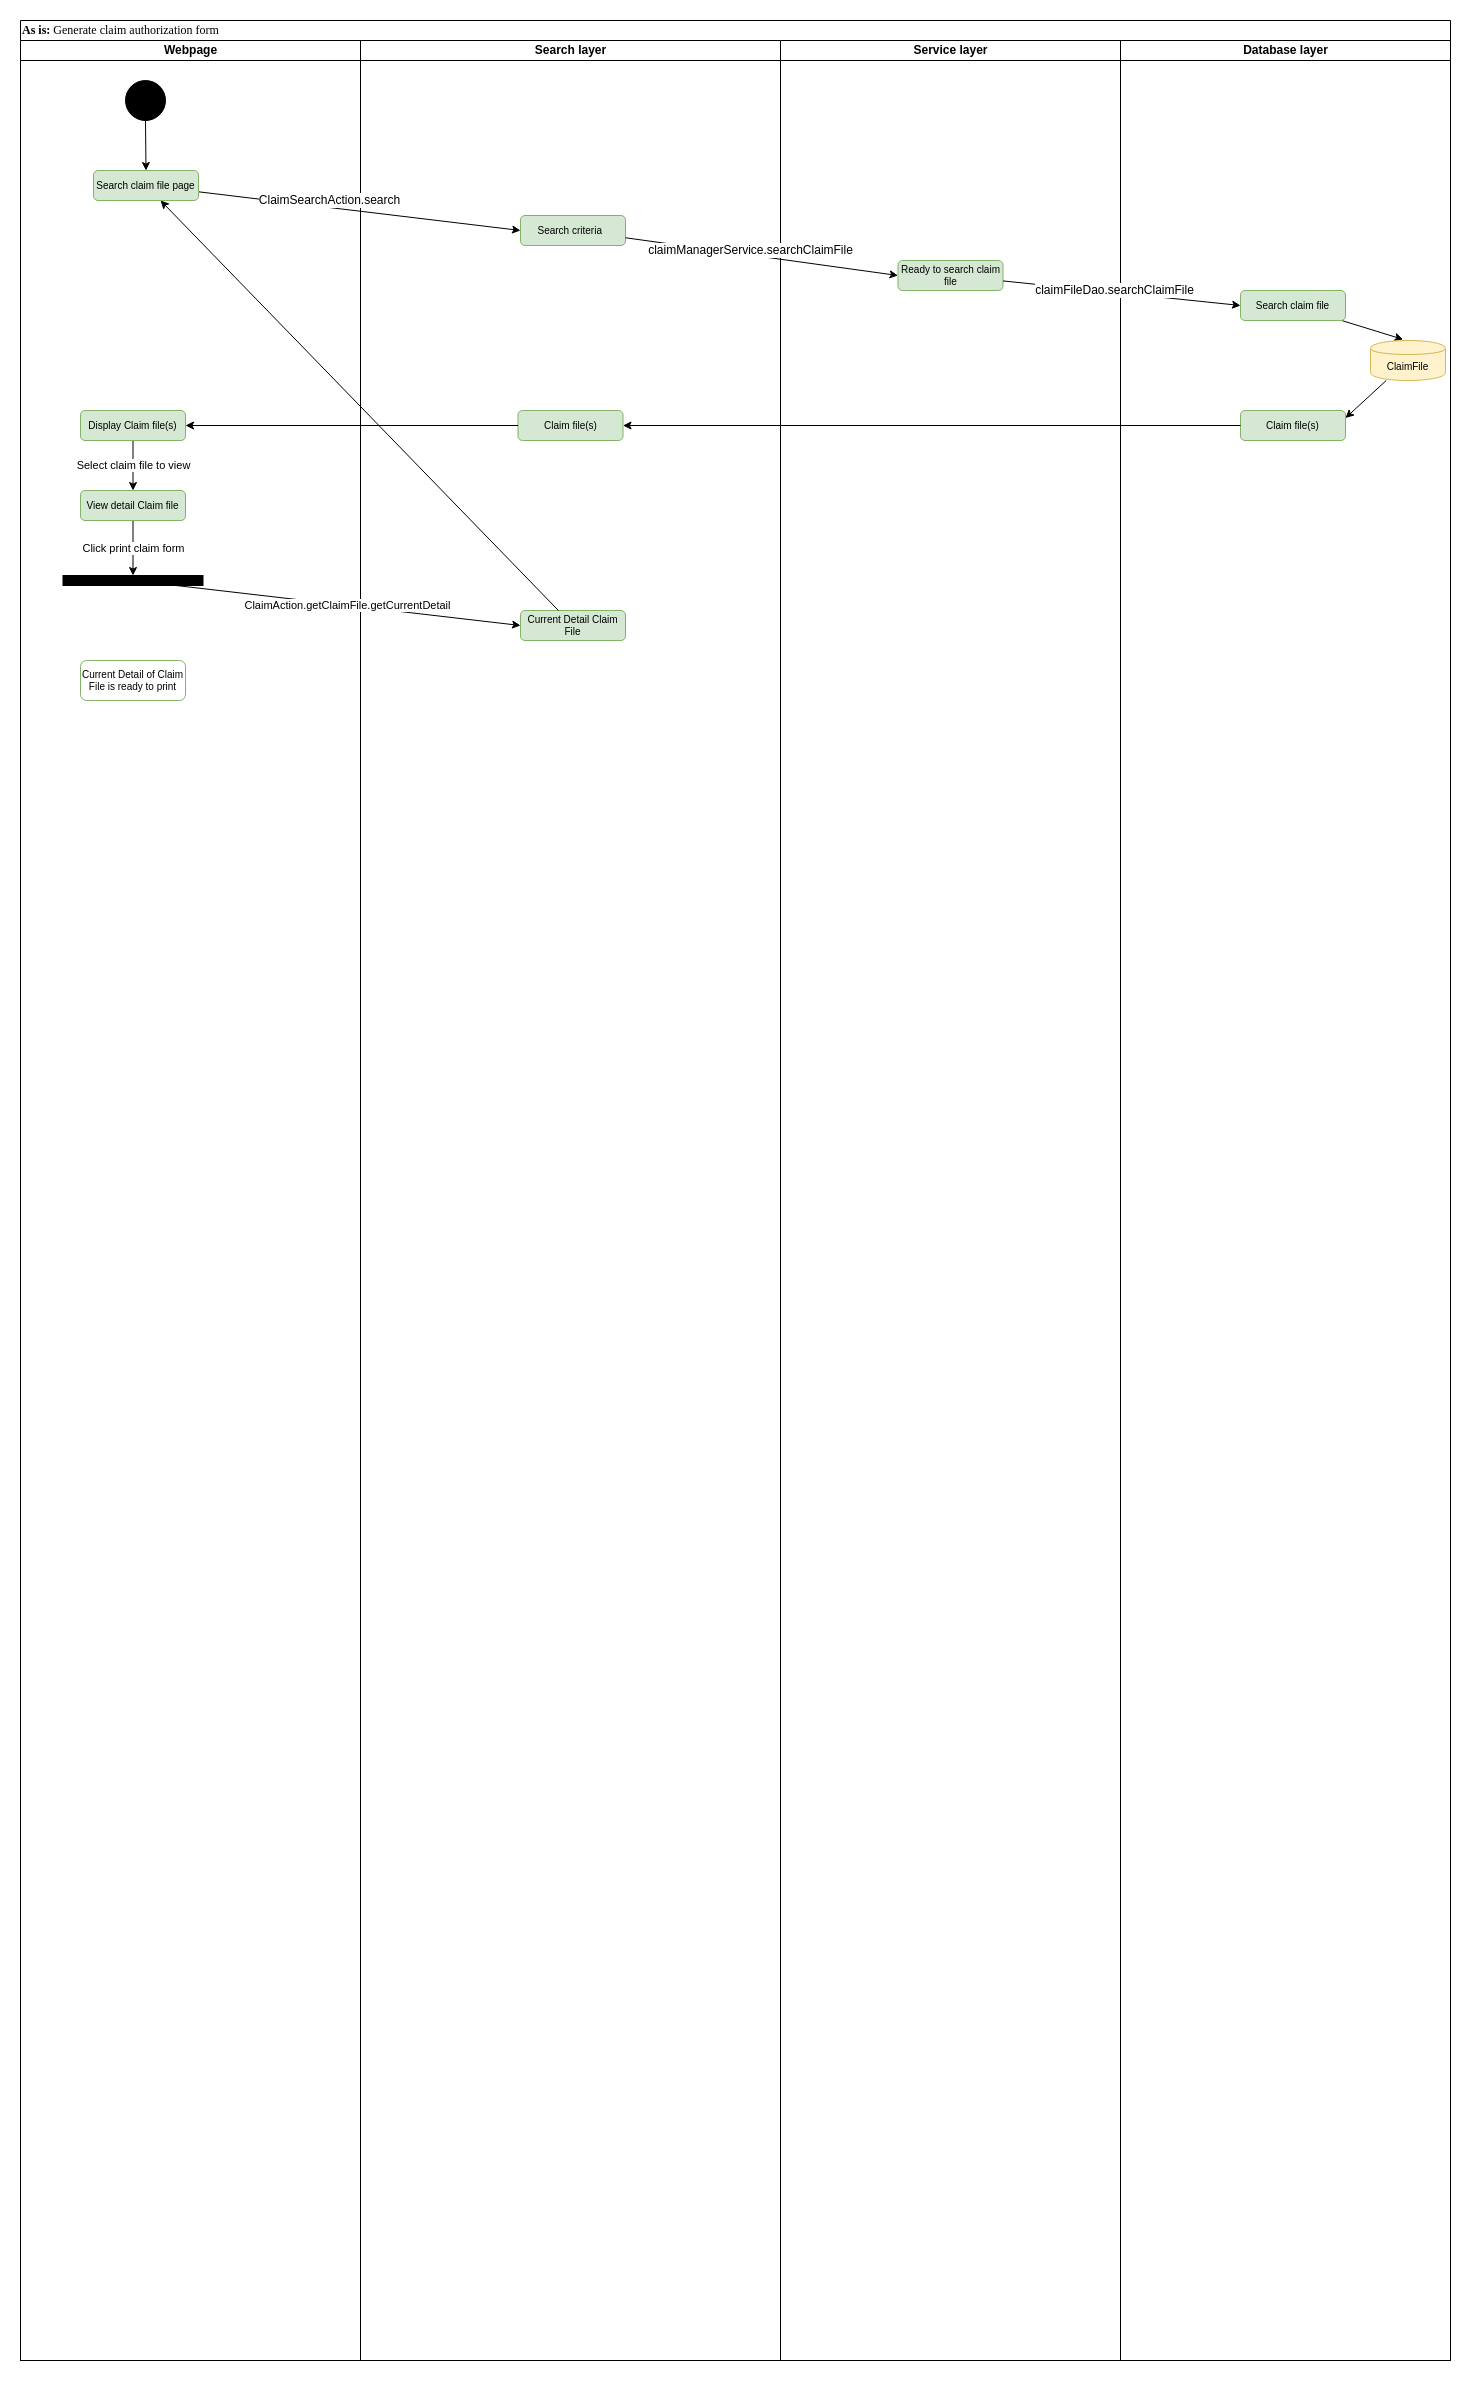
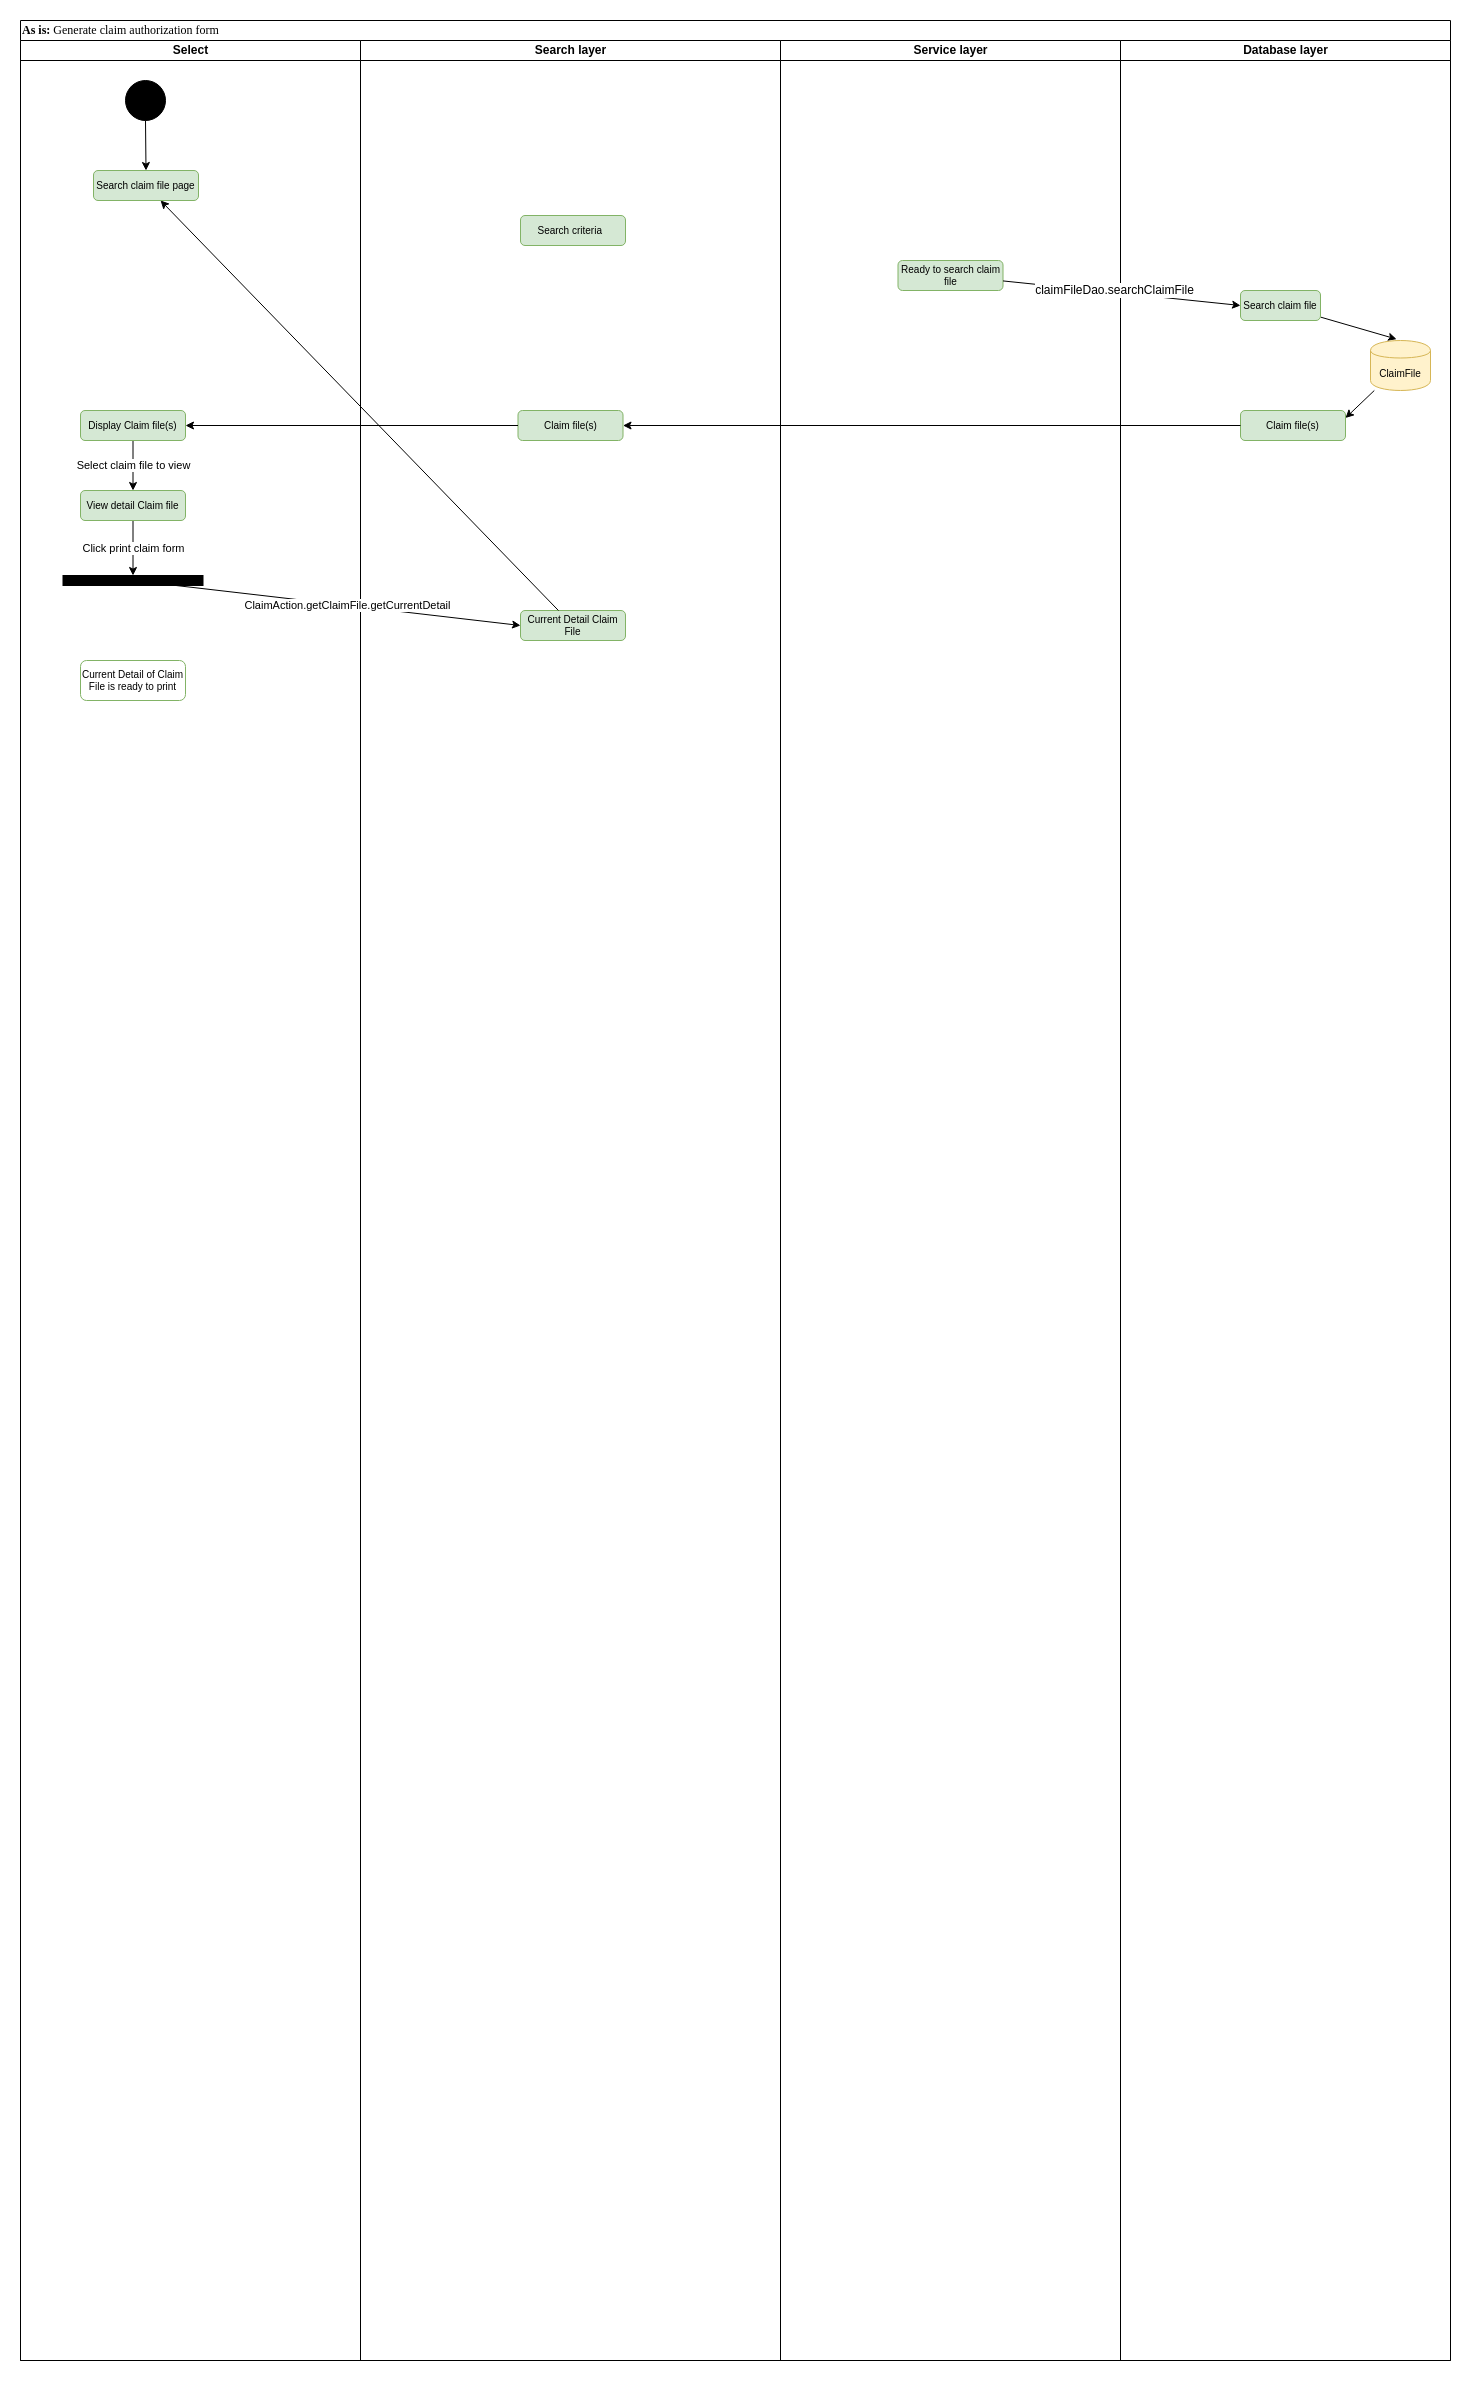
- <mxCell id="3" value="Webpage" style="swimlane;html=1;startSize=20;" parent="2" vertex="1"><mxGeometry y="20" width="340" height="2320" as="geometry" /></mxCell>
+ <mxCell id="3" value="Select" style="swimlane;html=1;startSize=20;" parent="2" vertex="1"><mxGeometry y="20" width="340" height="2320" as="geometry" /></mxCell>
- <mxCell id="32" style="edgeStyle=none;rounded=0;orthogonalLoop=1;jettySize=auto;html=1;entryX=0;entryY=0.5;entryDx=0;entryDy=0;" edge="1" parent="1" source="34" target="13"><mxGeometry relative="1" as="geometry" /></mxCell>
- <mxCell id="33" value="ClaimSearchAction.search" style="text;html=1;resizable=0;points=[];align=center;verticalAlign=middle;labelBackgroundColor=#ffffff;" vertex="1" connectable="0" parent="32"><mxGeometry x="-0.653" y="-1" relative="1" as="geometry"><mxPoint x="75" y="1" as="offset" /></mxGeometry></mxCell>
- <mxCell id="24" style="edgeStyle=none;rounded=0;orthogonalLoop=1;jettySize=auto;html=1;entryX=0;entryY=0.5;entryDx=0;entryDy=0;" edge="1" parent="2" source="13" target="17"><mxGeometry relative="1" as="geometry" /></mxCell>
- <mxCell id="25" value="claimManagerService.searchClaimFile" style="text;html=1;resizable=0;points=[];align=center;verticalAlign=middle;labelBackgroundColor=#ffffff;" vertex="1" connectable="0" parent="24"><mxGeometry x="-0.459" y="-1" relative="1" as="geometry"><mxPoint x="51.5" y="1.5" as="offset" /></mxGeometry></mxCell>
- <mxCell id="20" value="Search claim file" style="rounded=1;whiteSpace=wrap;html=1;fillColor=#d5e8d4;strokeColor=#82b366;fontSize=10;" vertex="1" parent="18"><mxGeometry x="120" y="250" width="105" height="30" as="geometry" /></mxCell>
+ <mxCell id="20" value="Search claim file" style="rounded=1;whiteSpace=wrap;html=1;fillColor=#d5e8d4;strokeColor=#82b366;fontSize=10;" vertex="1" parent="18"><mxGeometry x="120" y="250" width="80" height="30" as="geometry" /></mxCell>
- <mxCell id="22" value="ClaimFile" style="shape=cylinder;whiteSpace=wrap;html=1;boundedLbl=1;backgroundOutline=1;strokeColor=#d6b656;fillColor=#fff2cc;fontSize=10;align=center;" vertex="1" parent="18"><mxGeometry x="250" y="300" width="75" height="40" as="geometry" /></mxCell>
+ <mxCell id="22" value="ClaimFile" style="shape=cylinder;whiteSpace=wrap;html=1;boundedLbl=1;backgroundOutline=1;strokeColor=#d6b656;fillColor=#fff2cc;fontSize=10;align=center;" vertex="1" parent="18"><mxGeometry x="250" y="300" width="60" height="50" as="geometry" /></mxCell>
